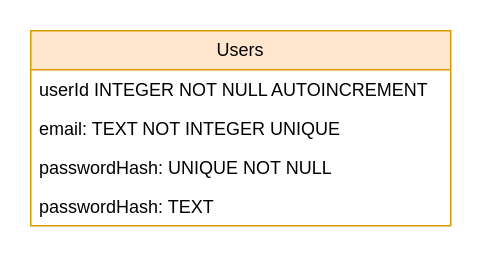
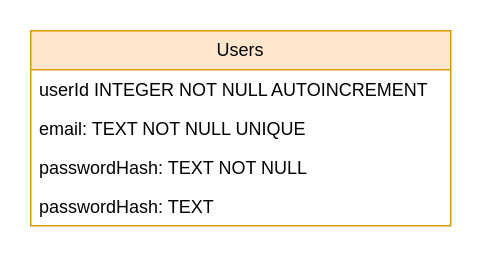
- <mxCell id="4" value="email: TEXT NOT INTEGER UNIQUE" style="text;strokeColor=none;fillColor=none;align=left;verticalAlign=top;spacingLeft=4;spacingRight=4;overflow=hidden;rotatable=0;points=[[0,0.5],[1,0.5]];portConstraint=eastwest;whiteSpace=wrap;html=1;" vertex="1" parent="2"><mxGeometry y="52" width="280" height="26" as="geometry" /></mxCell>
+ <mxCell id="4" value="email: TEXT NOT NULL UNIQUE" style="text;strokeColor=none;fillColor=none;align=left;verticalAlign=top;spacingLeft=4;spacingRight=4;overflow=hidden;rotatable=0;points=[[0,0.5],[1,0.5]];portConstraint=eastwest;whiteSpace=wrap;html=1;" vertex="1" parent="2"><mxGeometry y="52" width="280" height="26" as="geometry" /></mxCell>
- <mxCell id="5" value="passwordHash: UNIQUE NOT NULL" style="text;strokeColor=none;fillColor=none;align=left;verticalAlign=top;spacingLeft=4;spacingRight=4;overflow=hidden;rotatable=0;points=[[0,0.5],[1,0.5]];portConstraint=eastwest;whiteSpace=wrap;html=1;" vertex="1" parent="2"><mxGeometry y="78" width="280" height="26" as="geometry" /></mxCell>
+ <mxCell id="5" value="passwordHash: TEXT NOT NULL" style="text;strokeColor=none;fillColor=none;align=left;verticalAlign=top;spacingLeft=4;spacingRight=4;overflow=hidden;rotatable=0;points=[[0,0.5],[1,0.5]];portConstraint=eastwest;whiteSpace=wrap;html=1;" vertex="1" parent="2"><mxGeometry y="78" width="280" height="26" as="geometry" /></mxCell>
